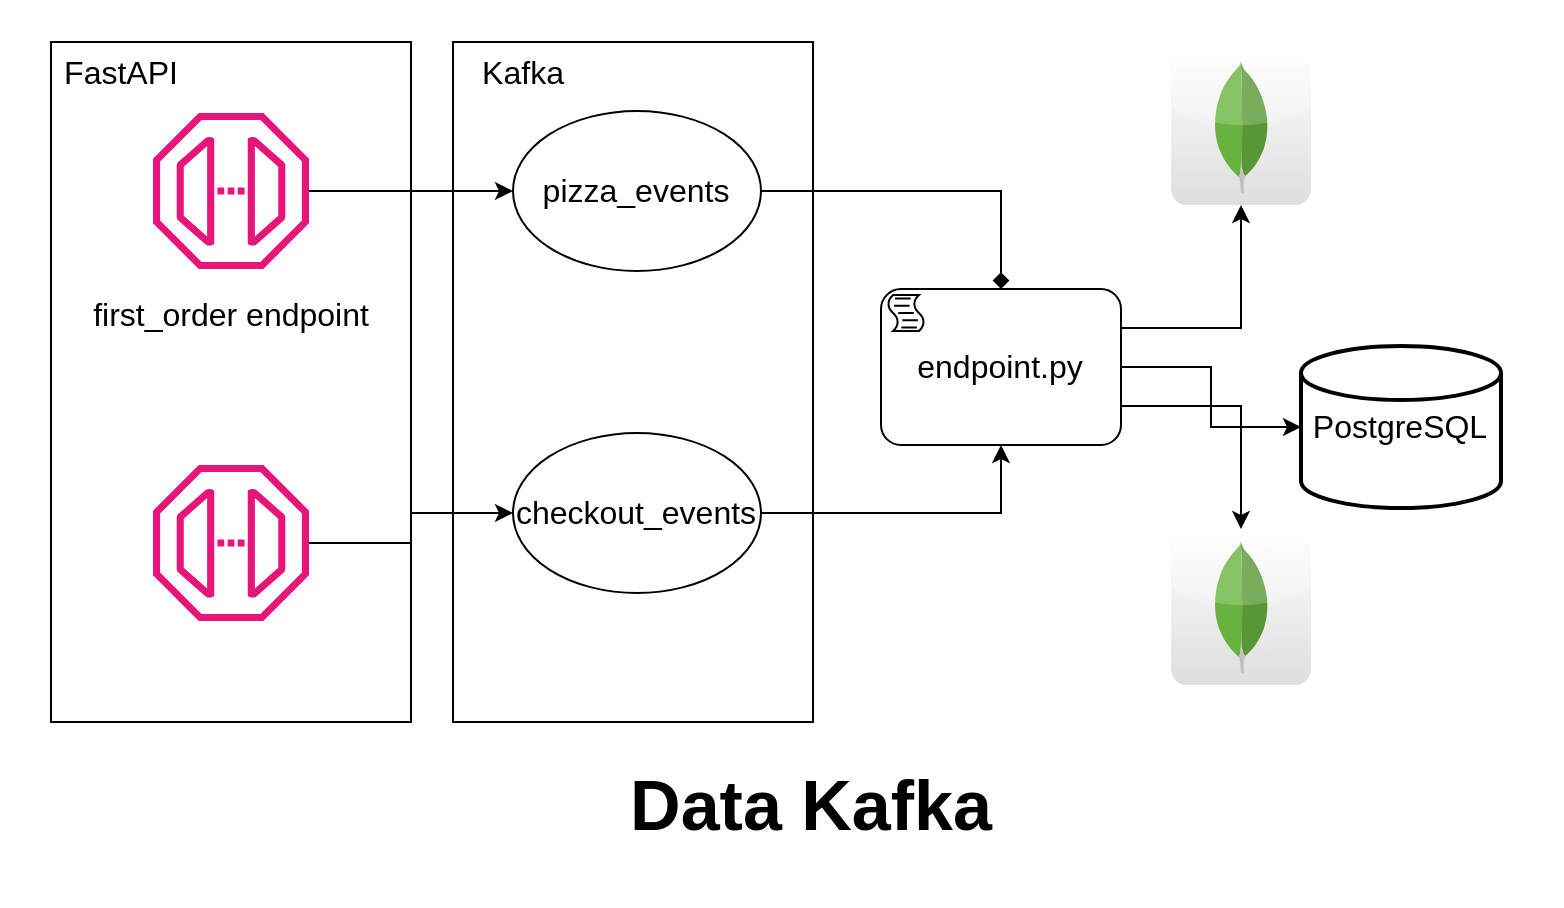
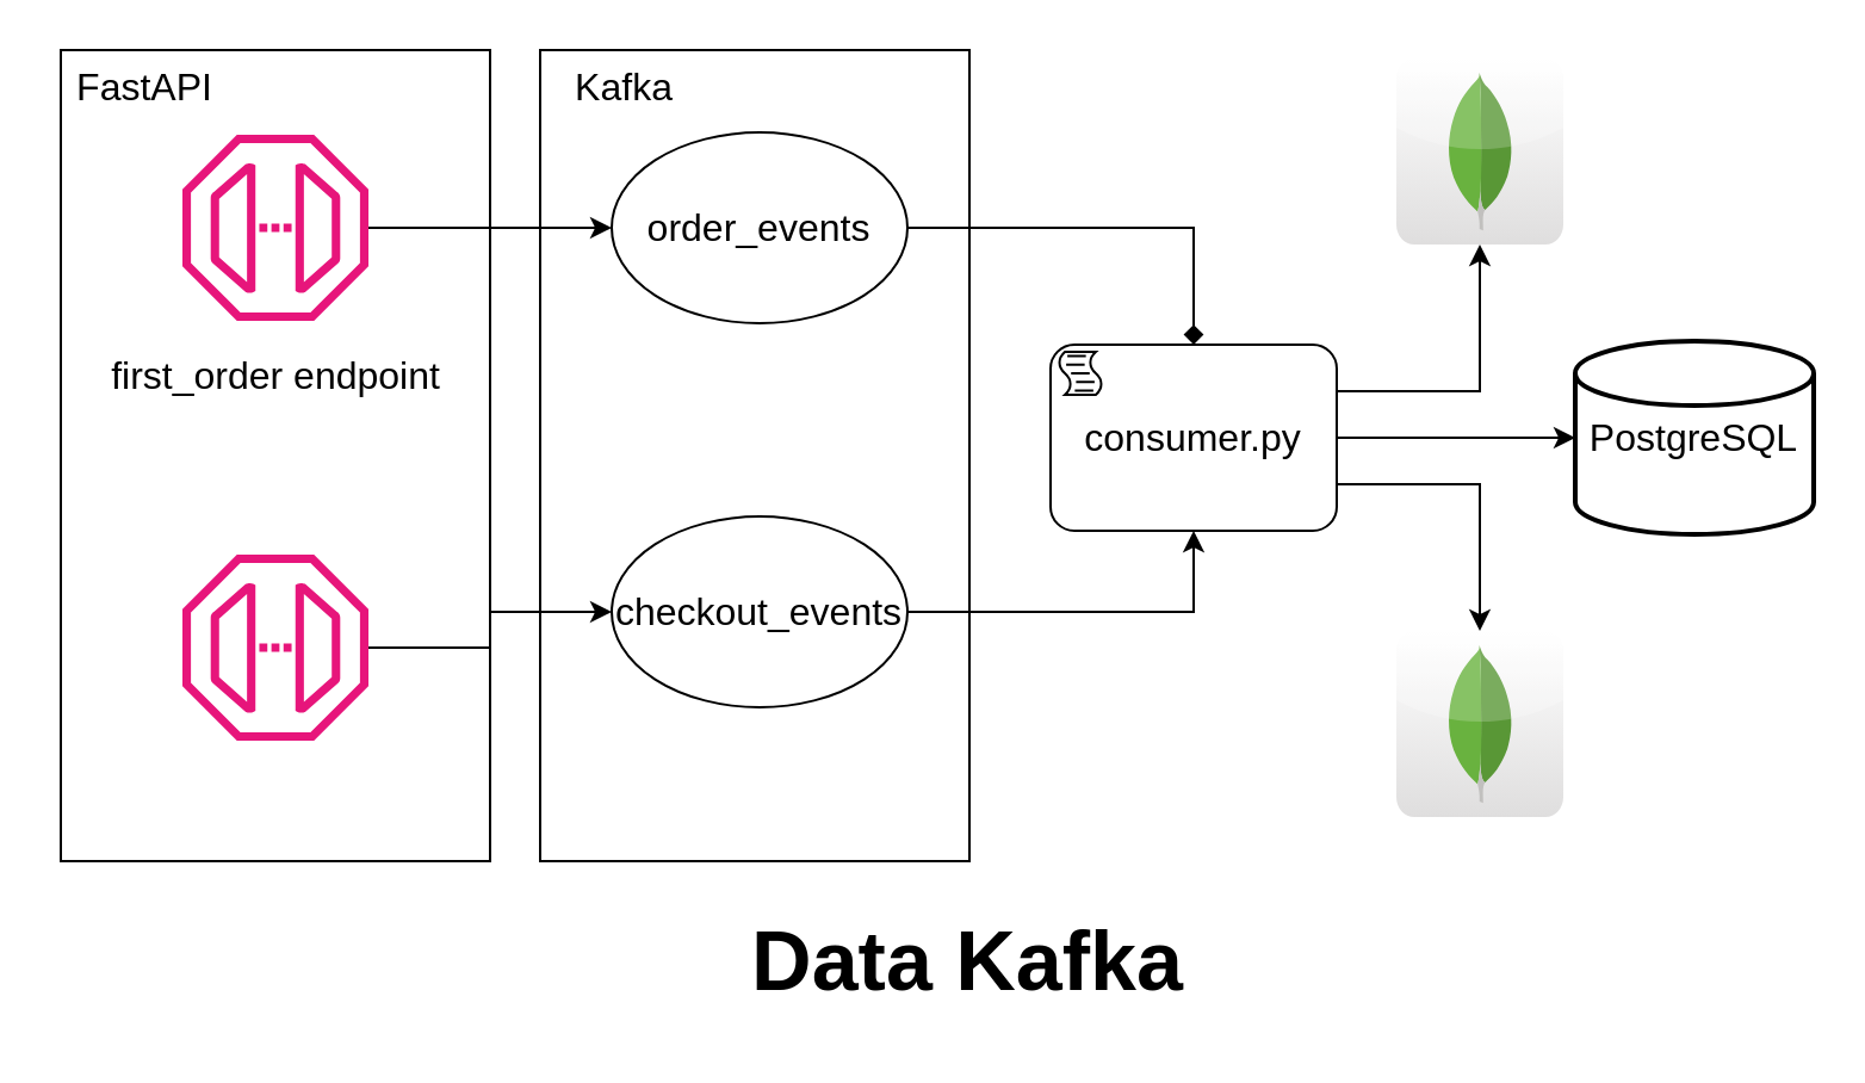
- <mxCell id="5" value="&lt;font style=&quot;font-size: 16px;&quot;&gt;pizza_events&lt;/font&gt;" style="ellipse;whiteSpace=wrap;html=1;" parent="1" vertex="1"><mxGeometry x="256" y="55" width="124" height="80" as="geometry" /></mxCell>
+ <mxCell id="5" value="&lt;font style=&quot;font-size: 16px;&quot;&gt;order_events&lt;/font&gt;" style="ellipse;whiteSpace=wrap;html=1;" parent="1" vertex="1"><mxGeometry x="256" y="55" width="124" height="80" as="geometry" /></mxCell>
- <mxCell id="18" value="&lt;font style=&quot;font-size: 16px;&quot;&gt;endpoint.py&lt;/font&gt;" style="points=[[0.25,0,0],[0.5,0,0],[0.75,0,0],[1,0.25,0],[1,0.5,0],[1,0.75,0],[0.75,1,0],[0.5,1,0],[0.25,1,0],[0,0.75,0],[0,0.5,0],[0,0.25,0]];shape=mxgraph.bpmn.task;whiteSpace=wrap;rectStyle=rounded;size=10;html=1;container=1;expand=0;collapsible=0;taskMarker=script;" parent="1" vertex="1"><mxGeometry x="440" y="144" width="120" height="78" as="geometry" /></mxCell>
+ <mxCell id="18" value="&lt;font style=&quot;font-size: 16px;&quot;&gt;consumer.py&lt;/font&gt;" style="points=[[0.25,0,0],[0.5,0,0],[0.75,0,0],[1,0.25,0],[1,0.5,0],[1,0.75,0],[0.75,1,0],[0.5,1,0],[0.25,1,0],[0,0.75,0],[0,0.5,0],[0,0.25,0]];shape=mxgraph.bpmn.task;whiteSpace=wrap;rectStyle=rounded;size=10;html=1;container=1;expand=0;collapsible=0;taskMarker=script;" parent="1" vertex="1"><mxGeometry x="440" y="144" width="120" height="78" as="geometry" /></mxCell>
- <mxCell id="20" value="PostgreSQL" style="strokeWidth=2;html=1;shape=mxgraph.flowchart.database;whiteSpace=wrap;fontSize=16;" parent="1" vertex="1"><mxGeometry x="650" y="172.5" width="100" height="81" as="geometry" /></mxCell>
+ <mxCell id="20" value="PostgreSQL" style="strokeWidth=2;html=1;shape=mxgraph.flowchart.database;whiteSpace=wrap;fontSize=16;" parent="1" vertex="1"><mxGeometry x="660" y="142.5" width="100" height="81" as="geometry" /></mxCell>
